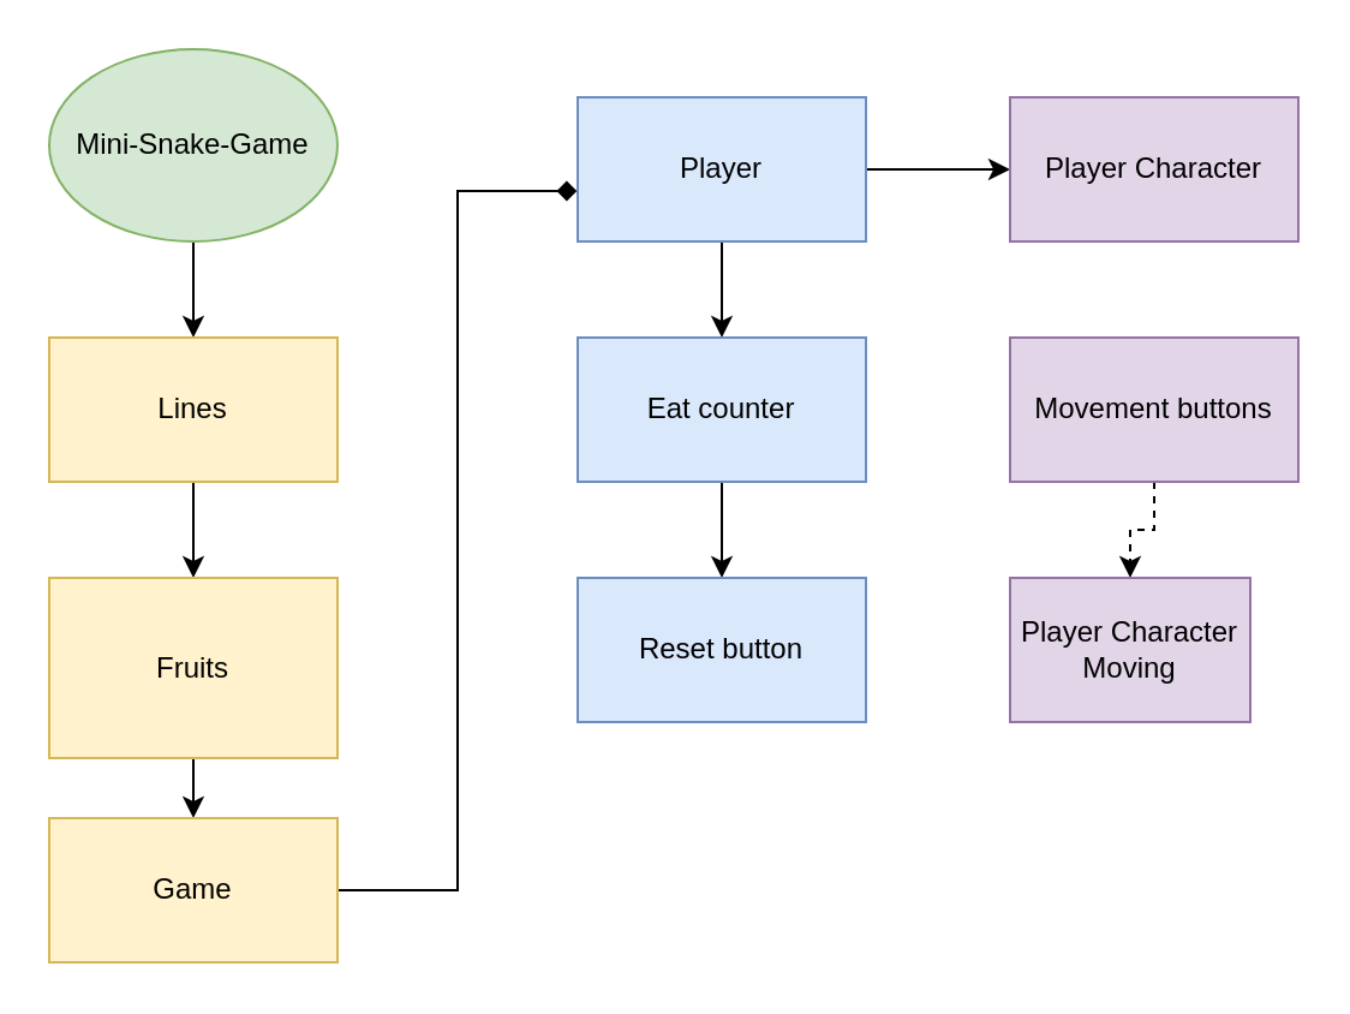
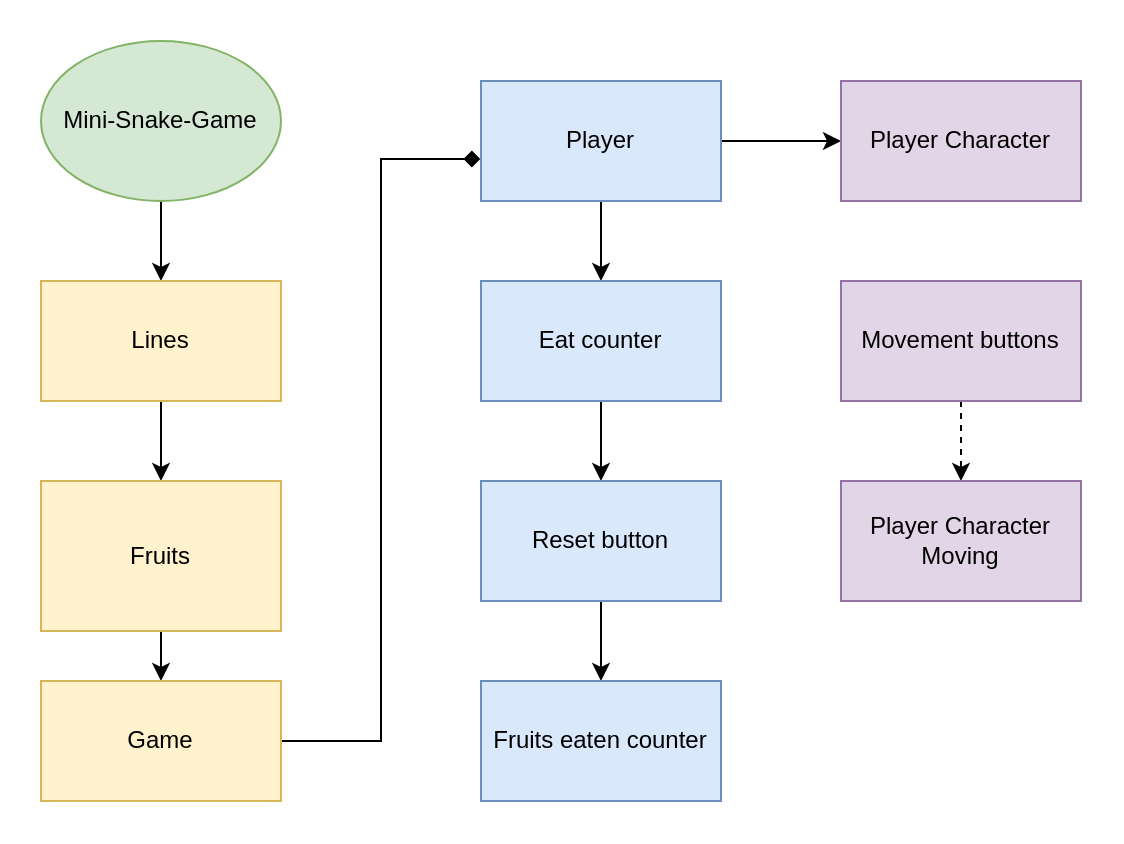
- <mxCell id="21" value="Player Character Moving" style="whiteSpace=wrap;html=1;fillColor=#e1d5e7;strokeColor=#9673a6;rounded=0;" parent="1" vertex="1"><mxGeometry x="420" y="240" width="100" height="60" as="geometry" /></mxCell>
+ <mxCell id="21" value="Player Character Moving" style="whiteSpace=wrap;html=1;fillColor=#e1d5e7;strokeColor=#9673a6;rounded=0;" parent="1" vertex="1"><mxGeometry x="420" y="240" width="120" height="60" as="geometry" /></mxCell>
+ <mxCell id="15" value="" style="edgeStyle=orthogonalEdgeStyle;rounded=0;orthogonalLoop=1;jettySize=auto;html=1;" parent="1" source="16" target="18" edge="1"><mxGeometry relative="1" as="geometry" /></mxCell>
+ <mxCell id="18" value="Fruits eaten counter" style="whiteSpace=wrap;html=1;fillColor=#dae8fc;strokeColor=#6c8ebf;rounded=0;" parent="1" vertex="1"><mxGeometry x="240" y="340" width="120" height="60" as="geometry" /></mxCell>
